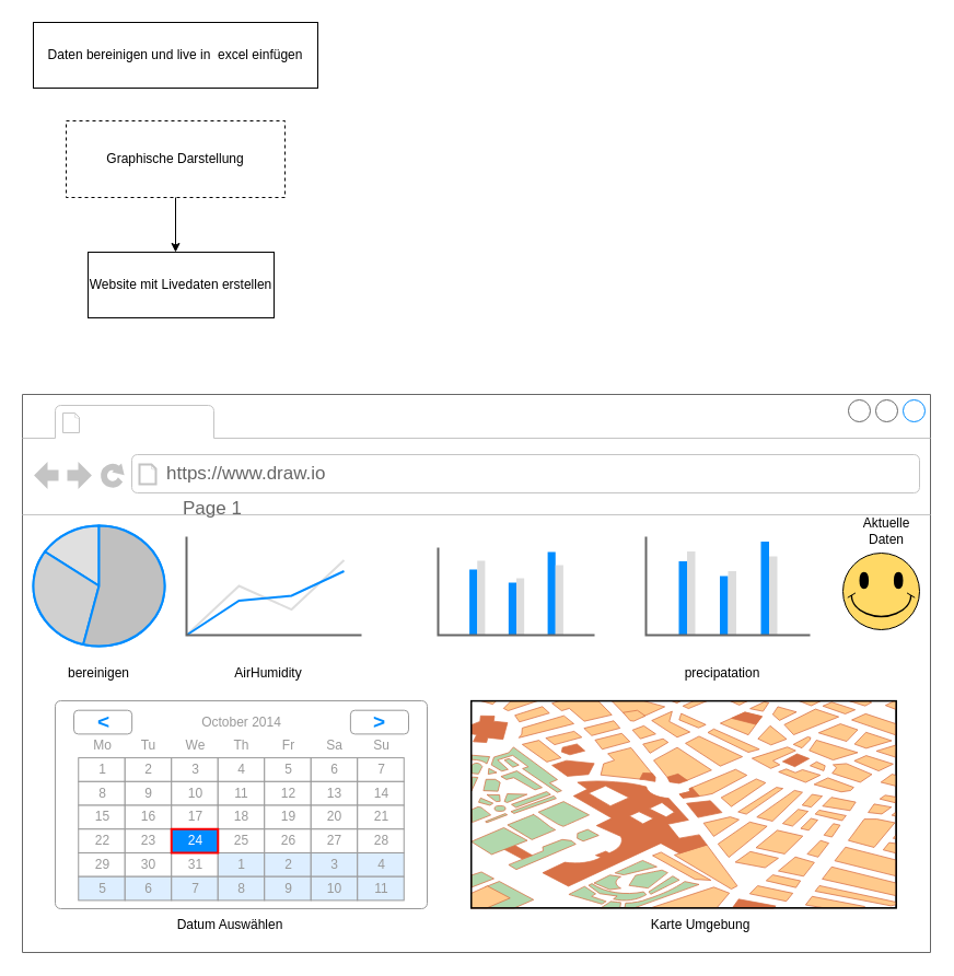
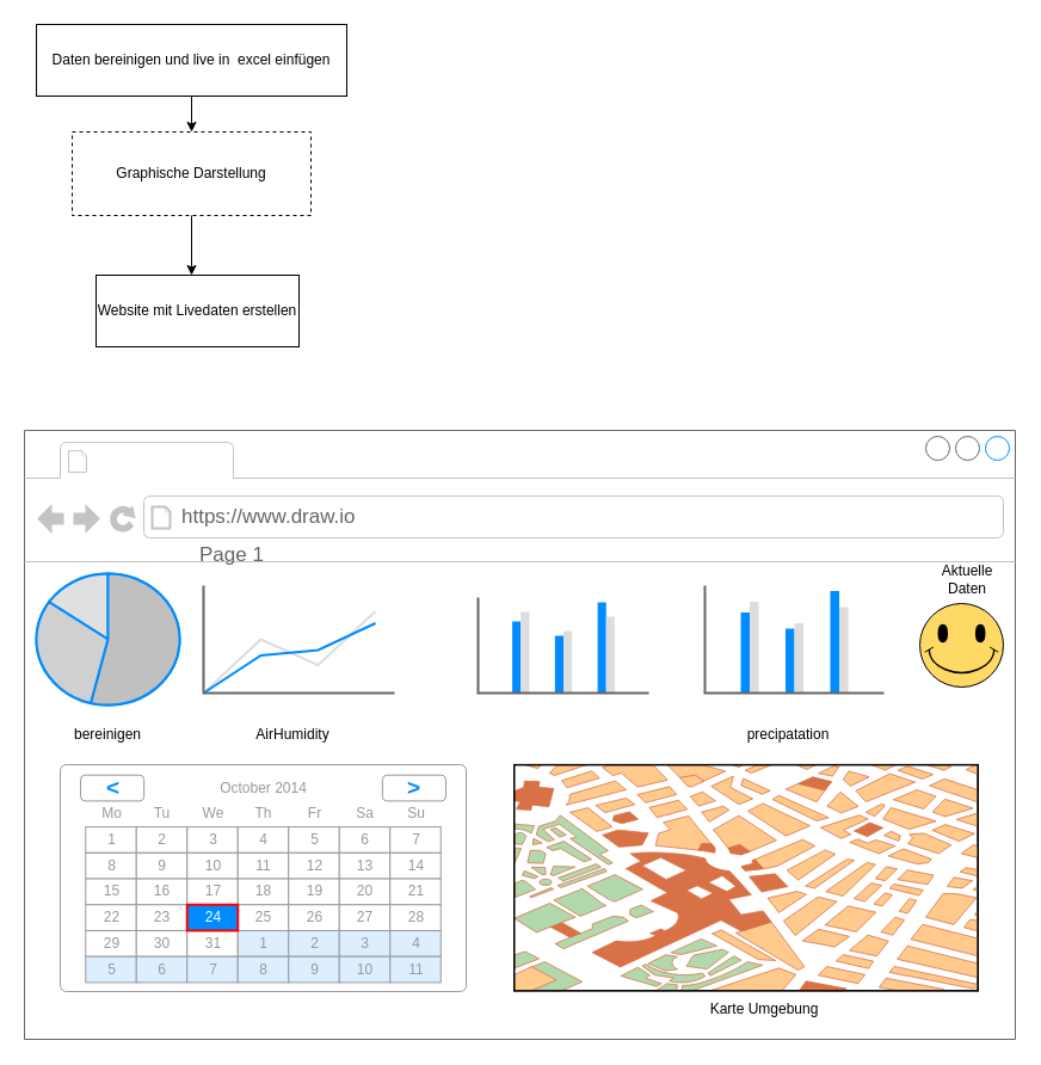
+ <mxCell id="2" value="" style="edgeStyle=orthogonalEdgeStyle;rounded=0;orthogonalLoop=1;jettySize=auto;html=1;" edge="1" parent="1" source="3" target="4"><mxGeometry relative="1" as="geometry" /></mxCell>
- <mxCell id="74" value="Datum Auswählen" style="text;html=1;align=center;verticalAlign=middle;whiteSpace=wrap;rounded=0;" vertex="1" parent="7"><mxGeometry x="130" y="470" width="120" height="30" as="geometry" /></mxCell>
